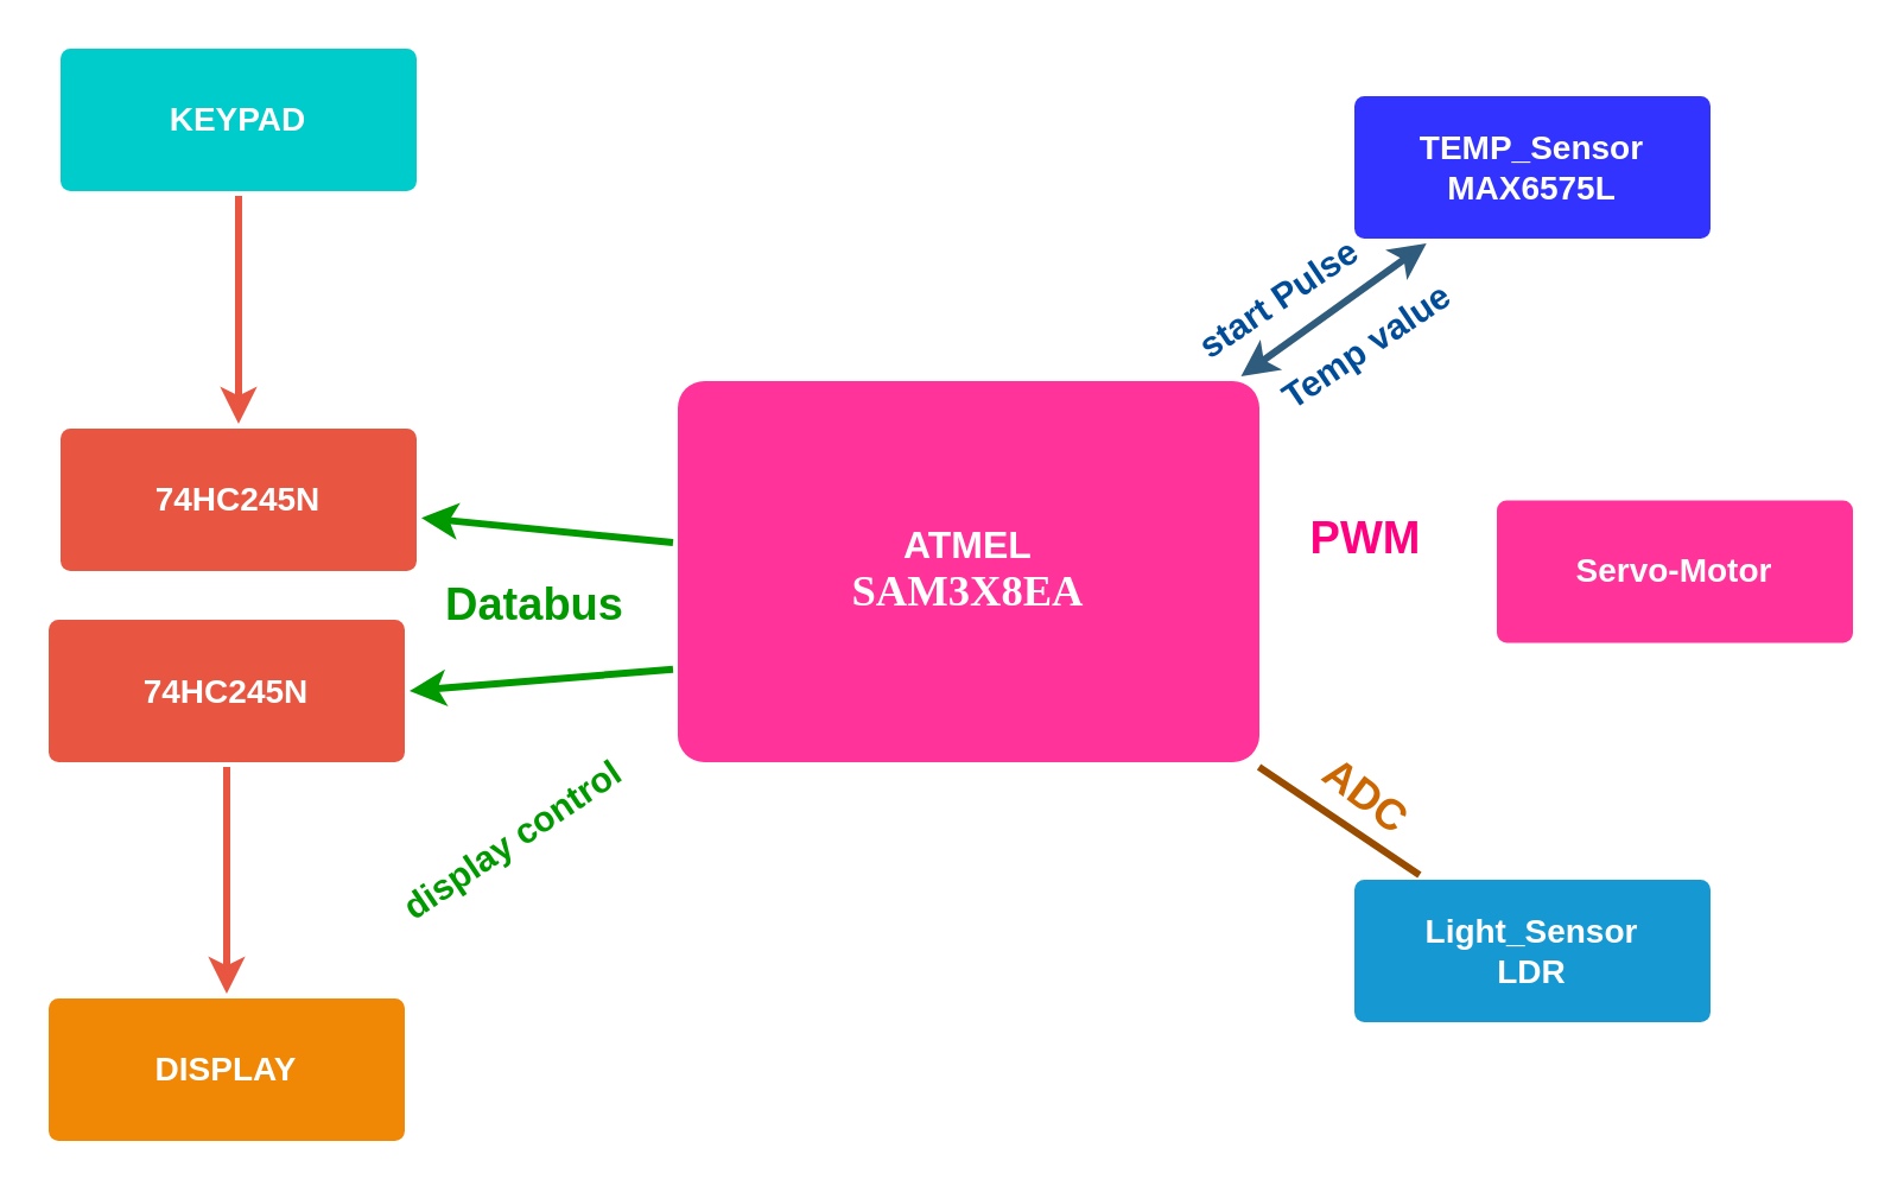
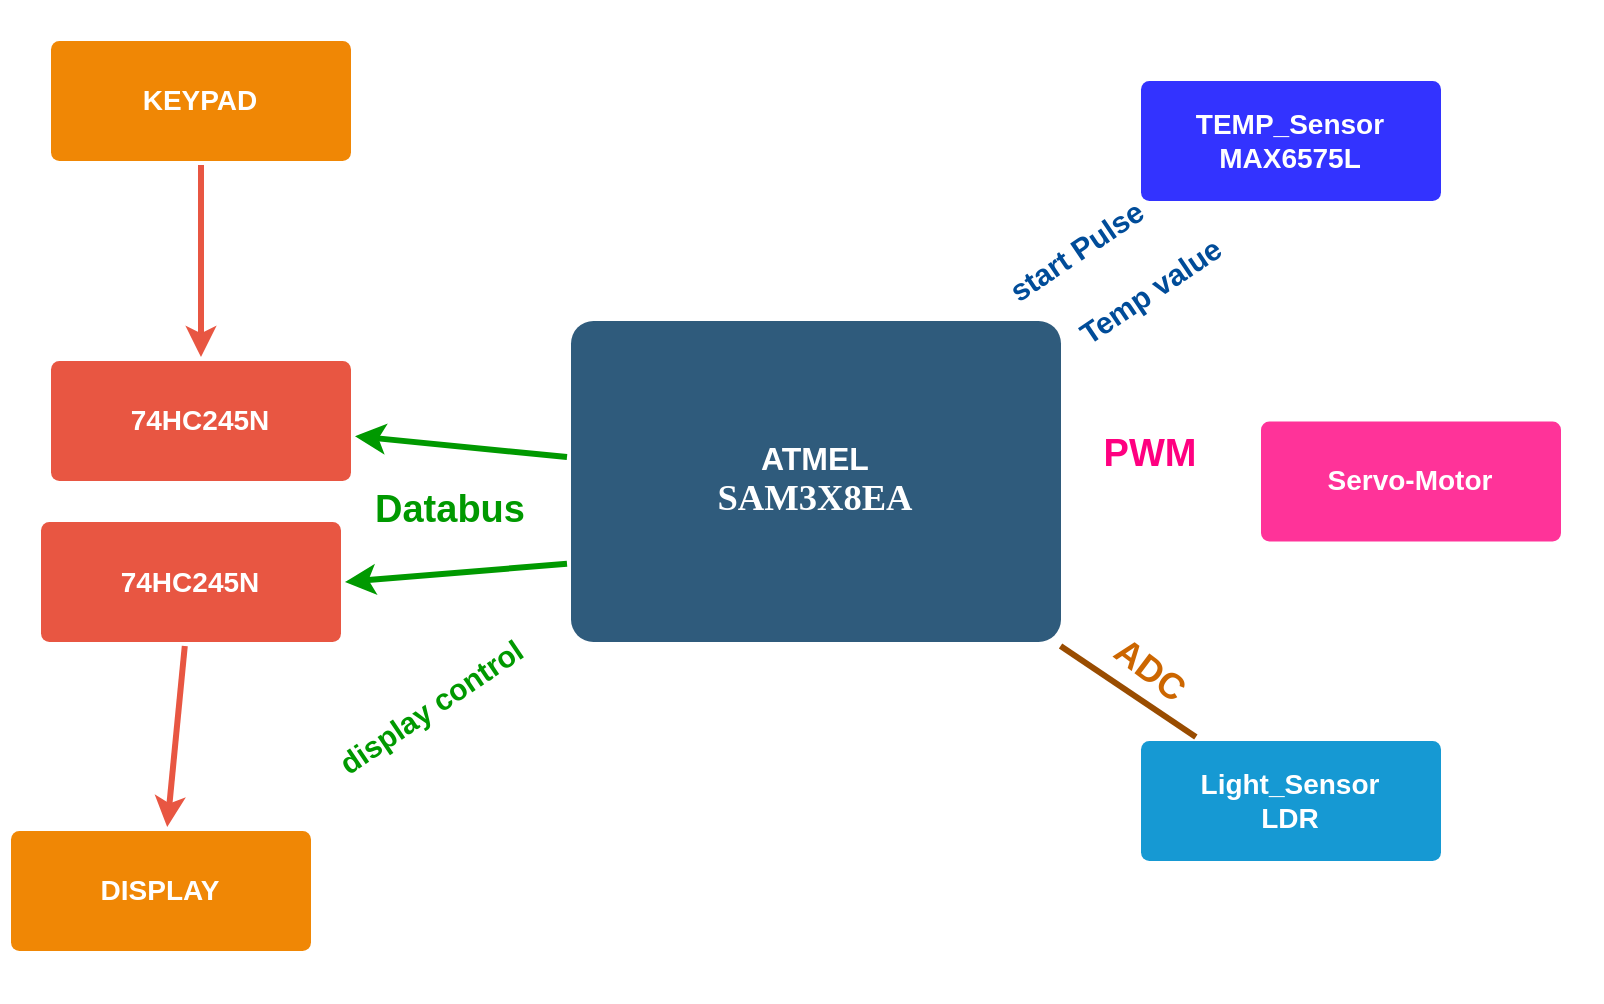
- <mxCell id="8" value="&lt;b&gt;KEYPAD&lt;/b&gt;" style="rounded=1;whiteSpace=wrap;html=1;shadow=0;labelBackgroundColor=none;strokeColor=none;strokeWidth=3;fillColor=#00CCCC;fontFamily=Helvetica;fontSize=14;fontColor=#FFFFFF;align=center;spacing=5;fontStyle=0;arcSize=7;perimeterSpacing=2;" parent="1" vertex="1"><mxGeometry x="25" y="20" width="150" height="60" as="geometry" /></mxCell>
+ <mxCell id="8" value="&lt;b&gt;KEYPAD&lt;/b&gt;" style="rounded=1;whiteSpace=wrap;html=1;shadow=0;labelBackgroundColor=none;strokeColor=none;strokeWidth=3;fillColor=#f08705;fontFamily=Helvetica;fontSize=14;fontColor=#FFFFFF;align=center;spacing=5;fontStyle=0;arcSize=7;perimeterSpacing=2;" parent="1" vertex="1"><mxGeometry x="25" y="20" width="150" height="60" as="geometry" /></mxCell>
- <mxCell id="2" value="" style="edgeStyle=none;rounded=0;jumpStyle=none;html=1;shadow=0;labelBackgroundColor=none;startArrow=classic;startFill=1;endArrow=classic;endFill=1;jettySize=auto;orthogonalLoop=1;strokeColor=#2F5B7C;strokeWidth=3;fontFamily=Helvetica;fontSize=16;fontColor=#23445D;spacing=5;" parent="1" source="5" target="10" edge="1"><mxGeometry relative="1" as="geometry" /></mxCell>
- <mxCell id="5" value="&lt;div&gt;ATMEL &lt;br&gt;&lt;/div&gt;&lt;div&gt;&lt;span style=&quot;left: 154.5px ; top: 269.294px ; font-size: 18.3px ; font-family: serif ; transform: scalex(1.002)&quot;&gt;SAM3X8EA&lt;/span&gt;&lt;/div&gt;" style="rounded=1;whiteSpace=wrap;html=1;shadow=0;labelBackgroundColor=none;strokeColor=none;strokeWidth=3;fillColor=#ff3399;fontFamily=Helvetica;fontSize=16;fontColor=#FFFFFF;align=center;fontStyle=1;spacing=5;arcSize=7;perimeterSpacing=2;" parent="1" vertex="1"><mxGeometry x="285" y="160" width="245" height="160.5" as="geometry" /></mxCell>
+ <mxCell id="5" value="&lt;div&gt;ATMEL &lt;br&gt;&lt;/div&gt;&lt;div&gt;&lt;span style=&quot;left: 154.5px ; top: 269.294px ; font-size: 18.3px ; font-family: serif ; transform: scalex(1.002)&quot;&gt;SAM3X8EA&lt;/span&gt;&lt;/div&gt;" style="rounded=1;whiteSpace=wrap;html=1;shadow=0;labelBackgroundColor=none;strokeColor=none;strokeWidth=3;fillColor=#2F5B7C;fontFamily=Helvetica;fontSize=16;fontColor=#FFFFFF;align=center;fontStyle=1;spacing=5;arcSize=7;perimeterSpacing=2;" parent="1" vertex="1"><mxGeometry x="285" y="160" width="245" height="160.5" as="geometry" /></mxCell>
- <mxCell id="14" value="DISPLAY" style="rounded=1;whiteSpace=wrap;html=1;shadow=0;labelBackgroundColor=none;strokeColor=none;strokeWidth=3;fillColor=#F08705;fontFamily=Helvetica;fontSize=14;fontColor=#FFFFFF;align=center;spacing=5;fontStyle=1;arcSize=7;perimeterSpacing=2;" vertex="1" parent="1"><mxGeometry x="20" y="420" width="150" height="60" as="geometry" /></mxCell>
+ <mxCell id="14" value="DISPLAY" style="rounded=1;whiteSpace=wrap;html=1;shadow=0;labelBackgroundColor=none;strokeColor=none;strokeWidth=3;fillColor=#F08705;fontFamily=Helvetica;fontSize=14;fontColor=#FFFFFF;align=center;spacing=5;fontStyle=1;arcSize=7;perimeterSpacing=2;" vertex="1" parent="1"><mxGeometry x="5" y="415" width="150" height="60" as="geometry" /></mxCell>
